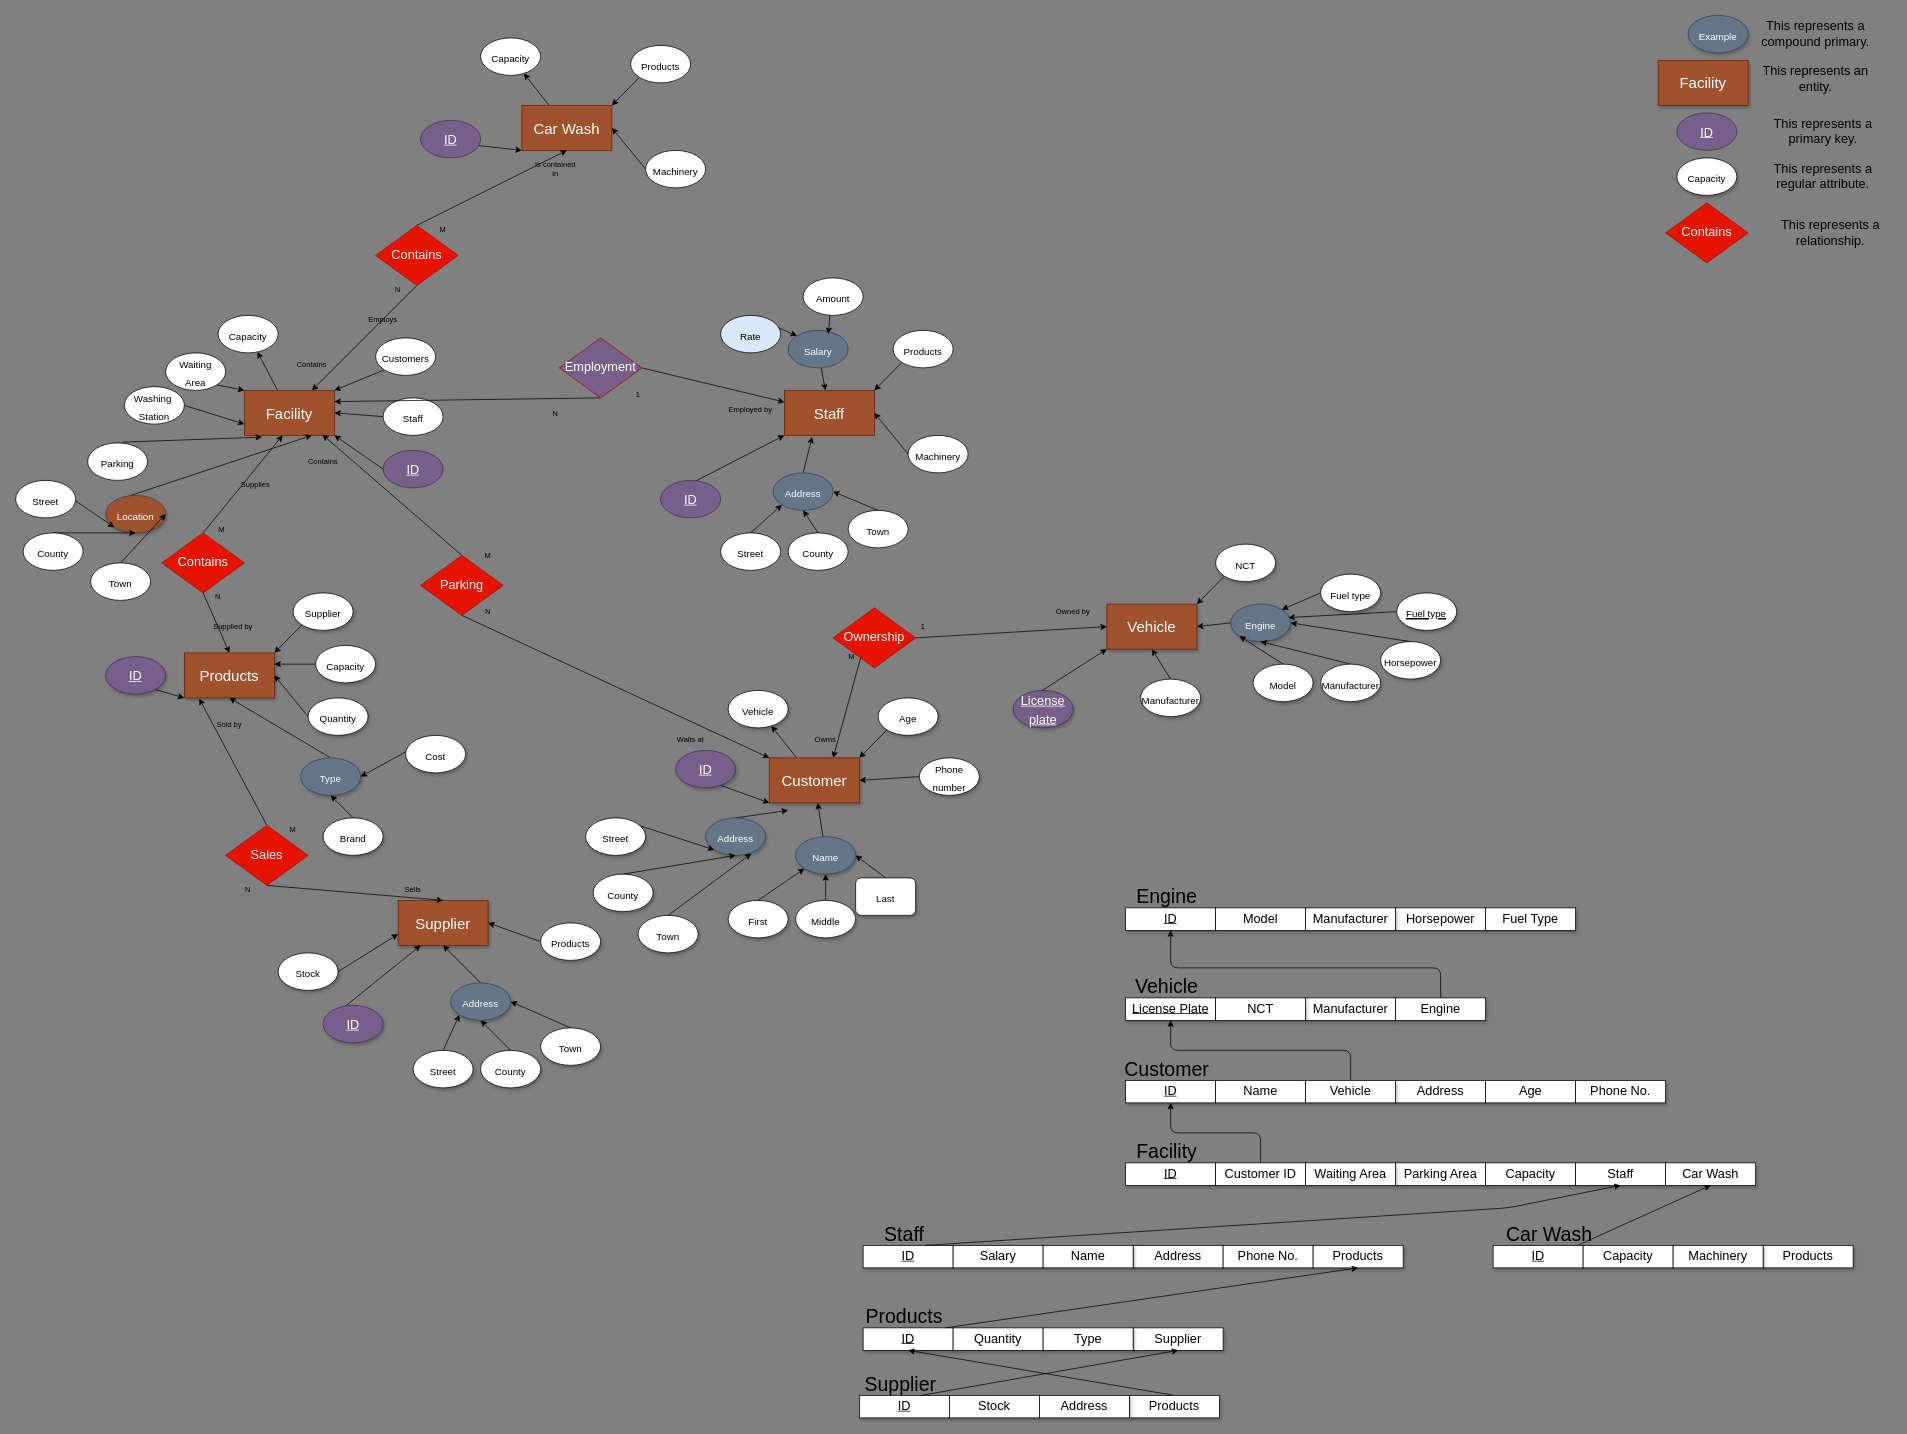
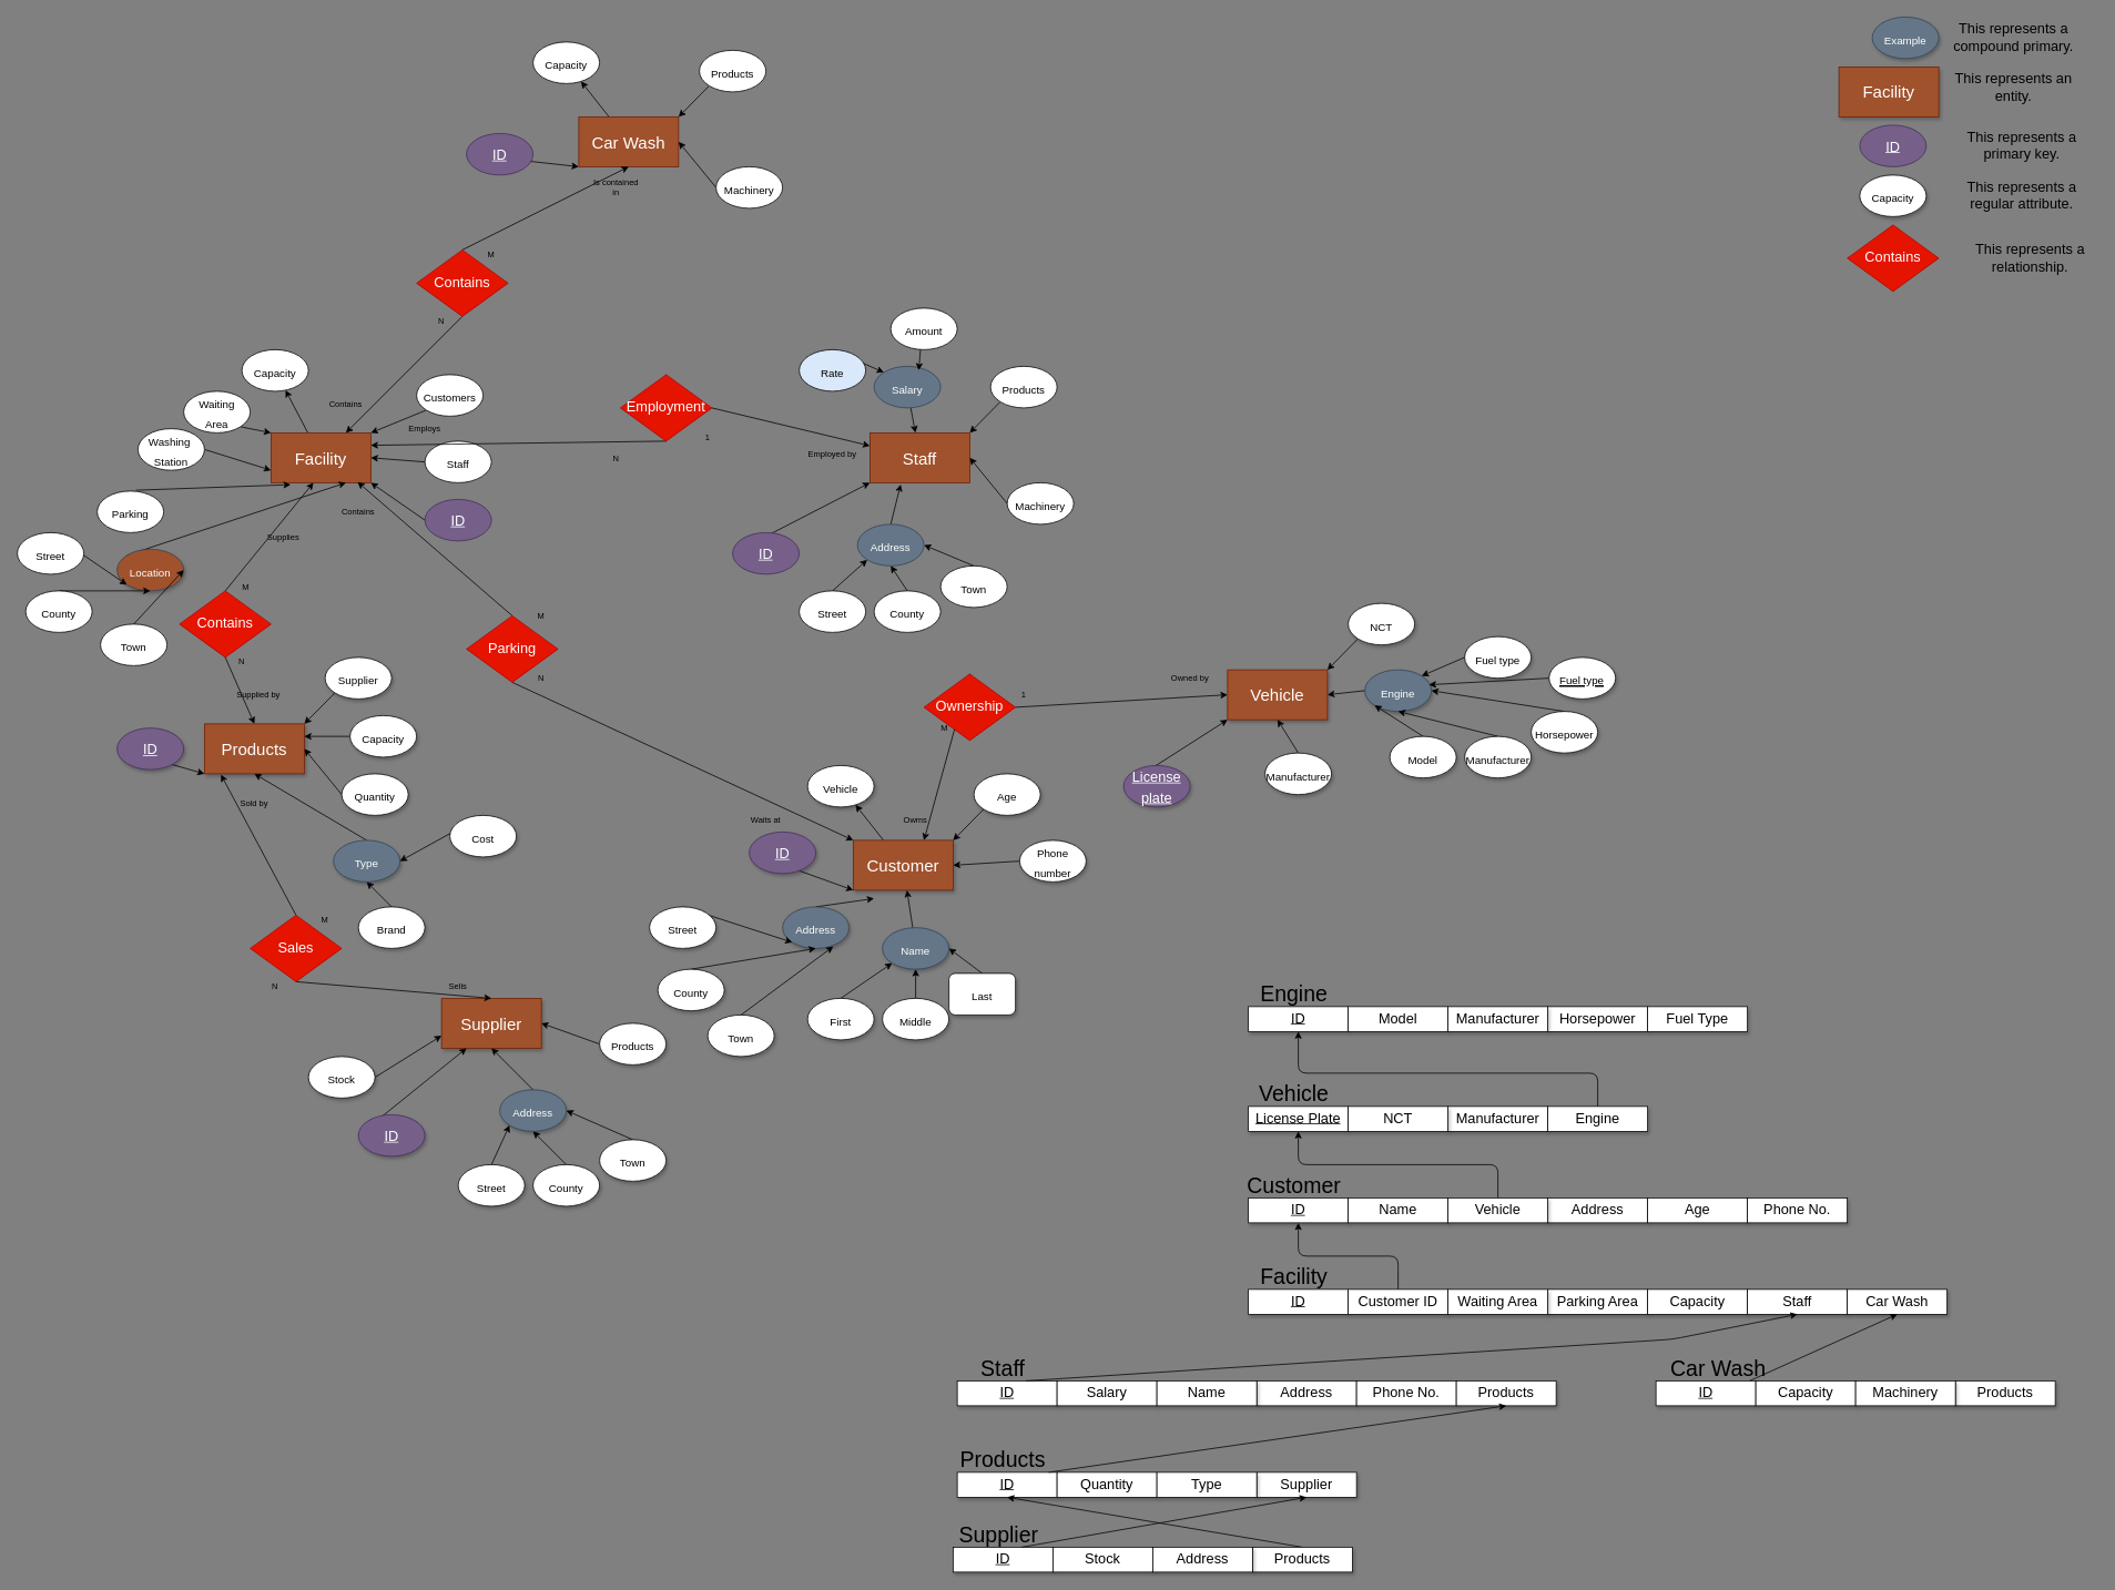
- <mxCell id="71" value="Employs" style="text;html=1;strokeColor=none;fillColor=none;align=center;verticalAlign=middle;whiteSpace=wrap;rounded=0;shadow=0;fontSize=10;" vertex="1" parent="1"><mxGeometry x="480" y="410" width="60" height="30" as="geometry" /></mxCell>
+ <mxCell id="71" value="Employs" style="text;html=1;strokeColor=none;fillColor=none;align=center;verticalAlign=middle;whiteSpace=wrap;rounded=0;shadow=0;fontSize=10;" vertex="1" parent="1"><mxGeometry x="480" y="500" width="60" height="30" as="geometry" /></mxCell>
- <mxCell id="67" value="Employment" style="rhombus;whiteSpace=wrap;html=1;shadow=0;fontSize=17;fillColor=#76608a;fontColor=#ffffff;strokeColor=#B20000;" vertex="1" parent="1"><mxGeometry x="745" y="450" width="110" height="80" as="geometry" /></mxCell>
+ <mxCell id="67" value="Employment" style="rhombus;whiteSpace=wrap;html=1;shadow=0;fontSize=17;fillColor=#e51400;fontColor=#ffffff;strokeColor=#B20000;" vertex="1" parent="1"><mxGeometry x="745" y="450" width="110" height="80" as="geometry" /></mxCell>
